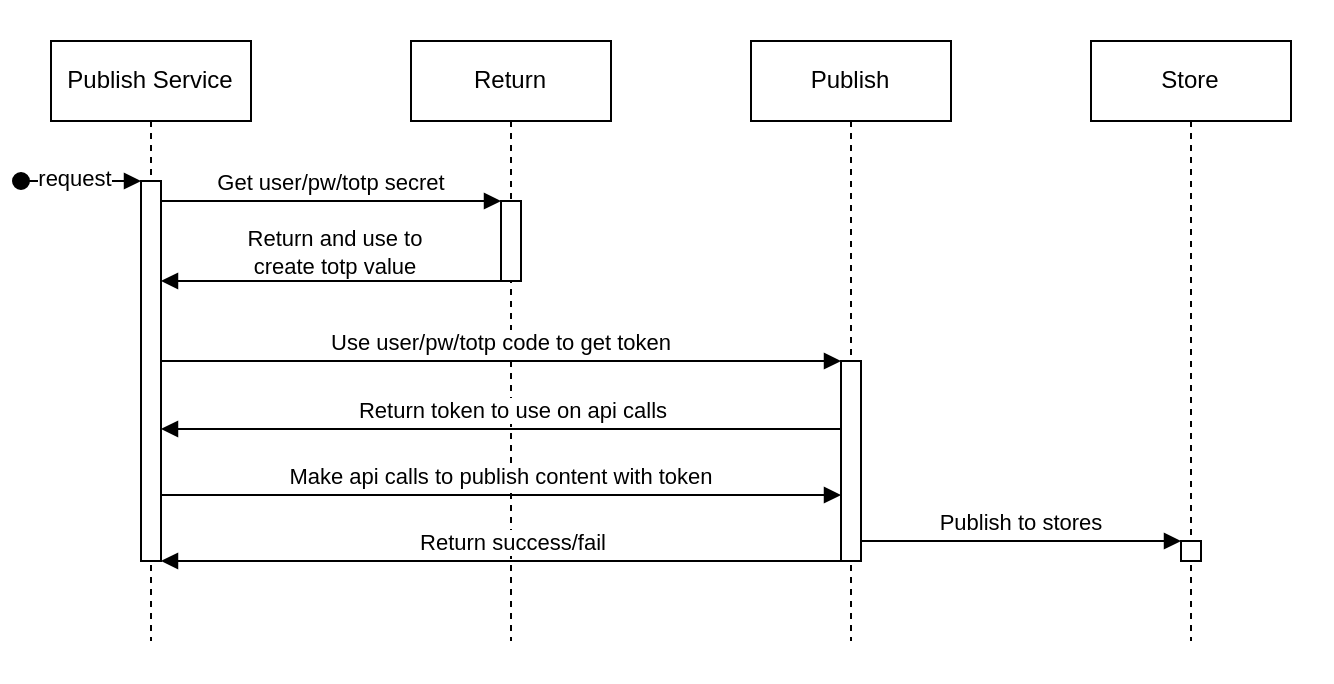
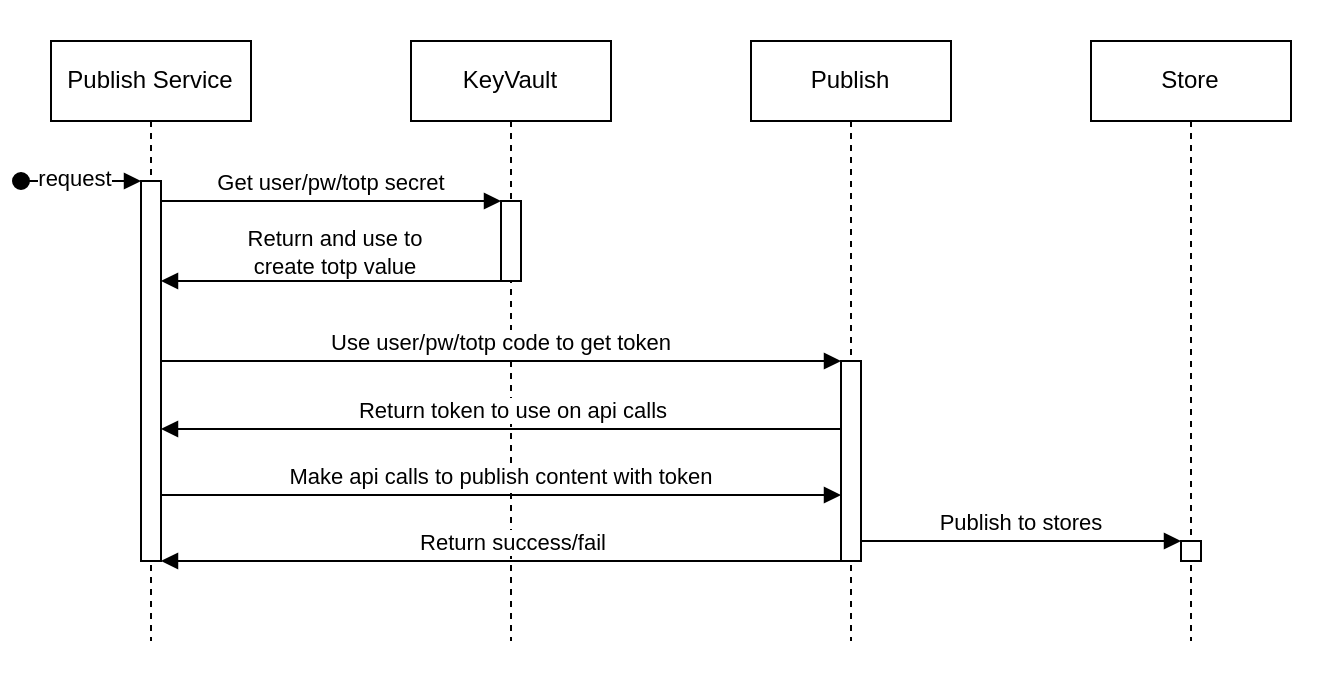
- <mxCell id="6" value="Return" style="shape=umlLifeline;perimeter=lifelinePerimeter;whiteSpace=wrap;html=1;container=0;dropTarget=0;collapsible=0;recursiveResize=0;outlineConnect=0;portConstraint=eastwest;newEdgeStyle={&quot;edgeStyle&quot;:&quot;elbowEdgeStyle&quot;,&quot;elbow&quot;:&quot;vertical&quot;,&quot;curved&quot;:0,&quot;rounded&quot;:0};" parent="1" vertex="1"><mxGeometry x="200" y="20" width="100" height="300" as="geometry" /></mxCell>
+ <mxCell id="6" value="KeyVault" style="shape=umlLifeline;perimeter=lifelinePerimeter;whiteSpace=wrap;html=1;container=0;dropTarget=0;collapsible=0;recursiveResize=0;outlineConnect=0;portConstraint=eastwest;newEdgeStyle={&quot;edgeStyle&quot;:&quot;elbowEdgeStyle&quot;,&quot;elbow&quot;:&quot;vertical&quot;,&quot;curved&quot;:0,&quot;rounded&quot;:0};" parent="1" vertex="1"><mxGeometry x="200" y="20" width="100" height="300" as="geometry" /></mxCell>
